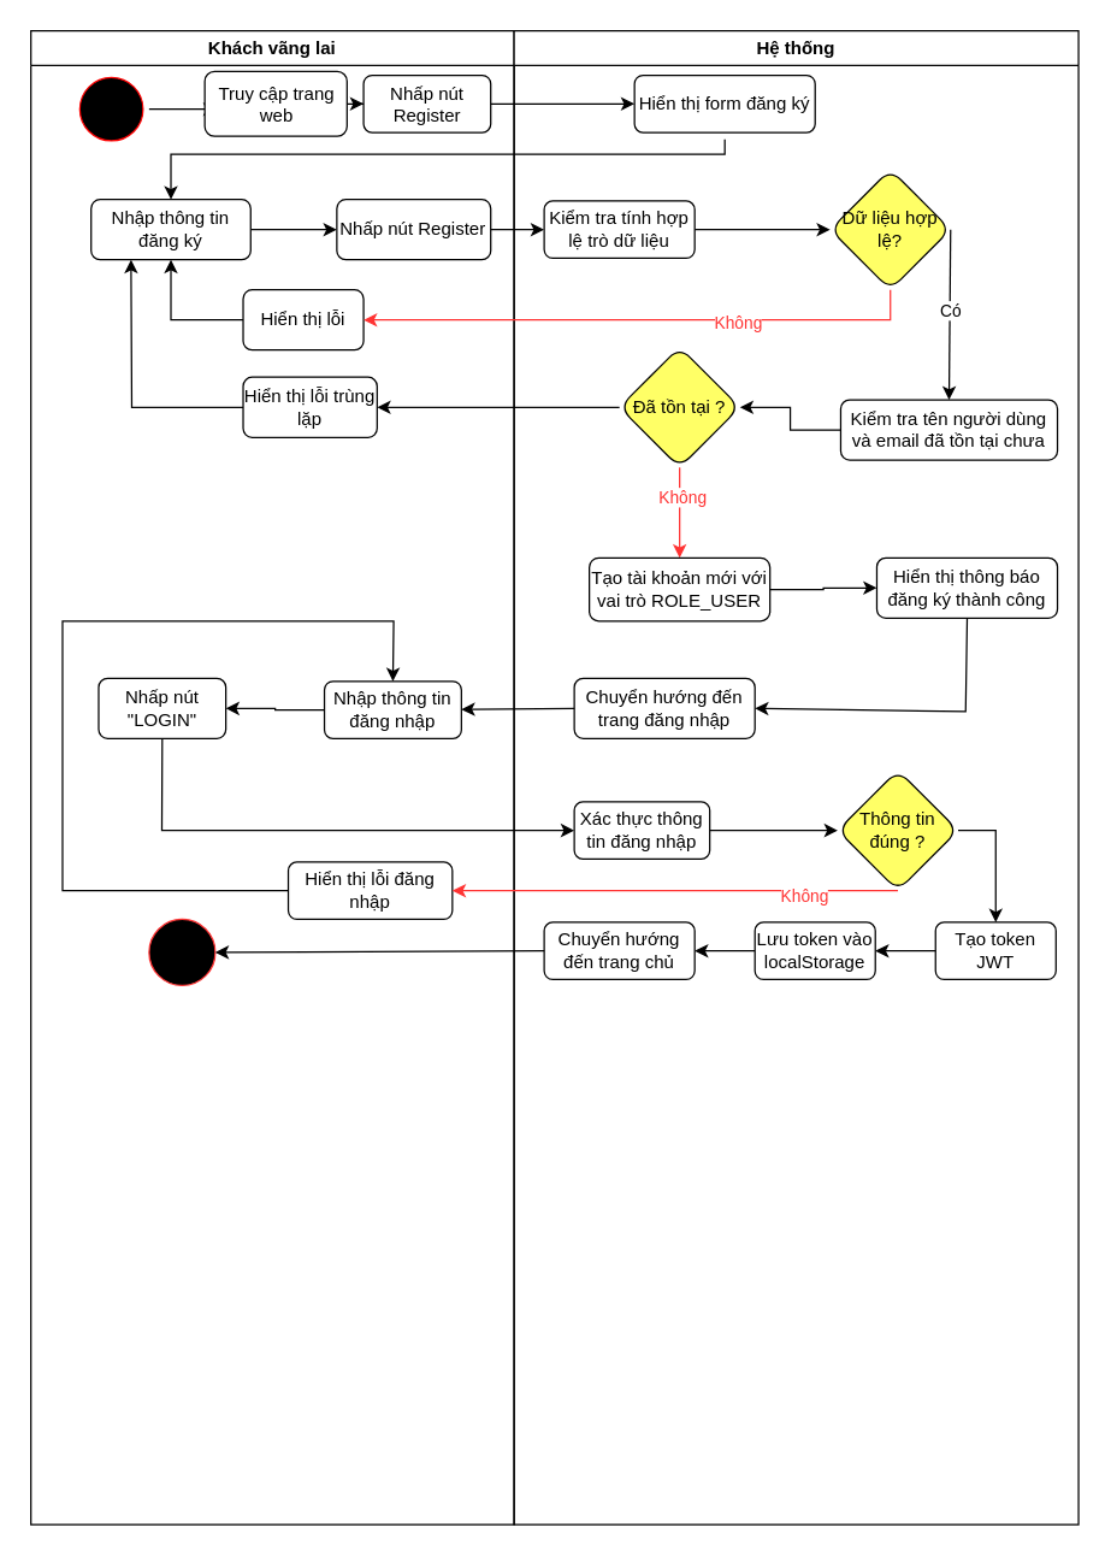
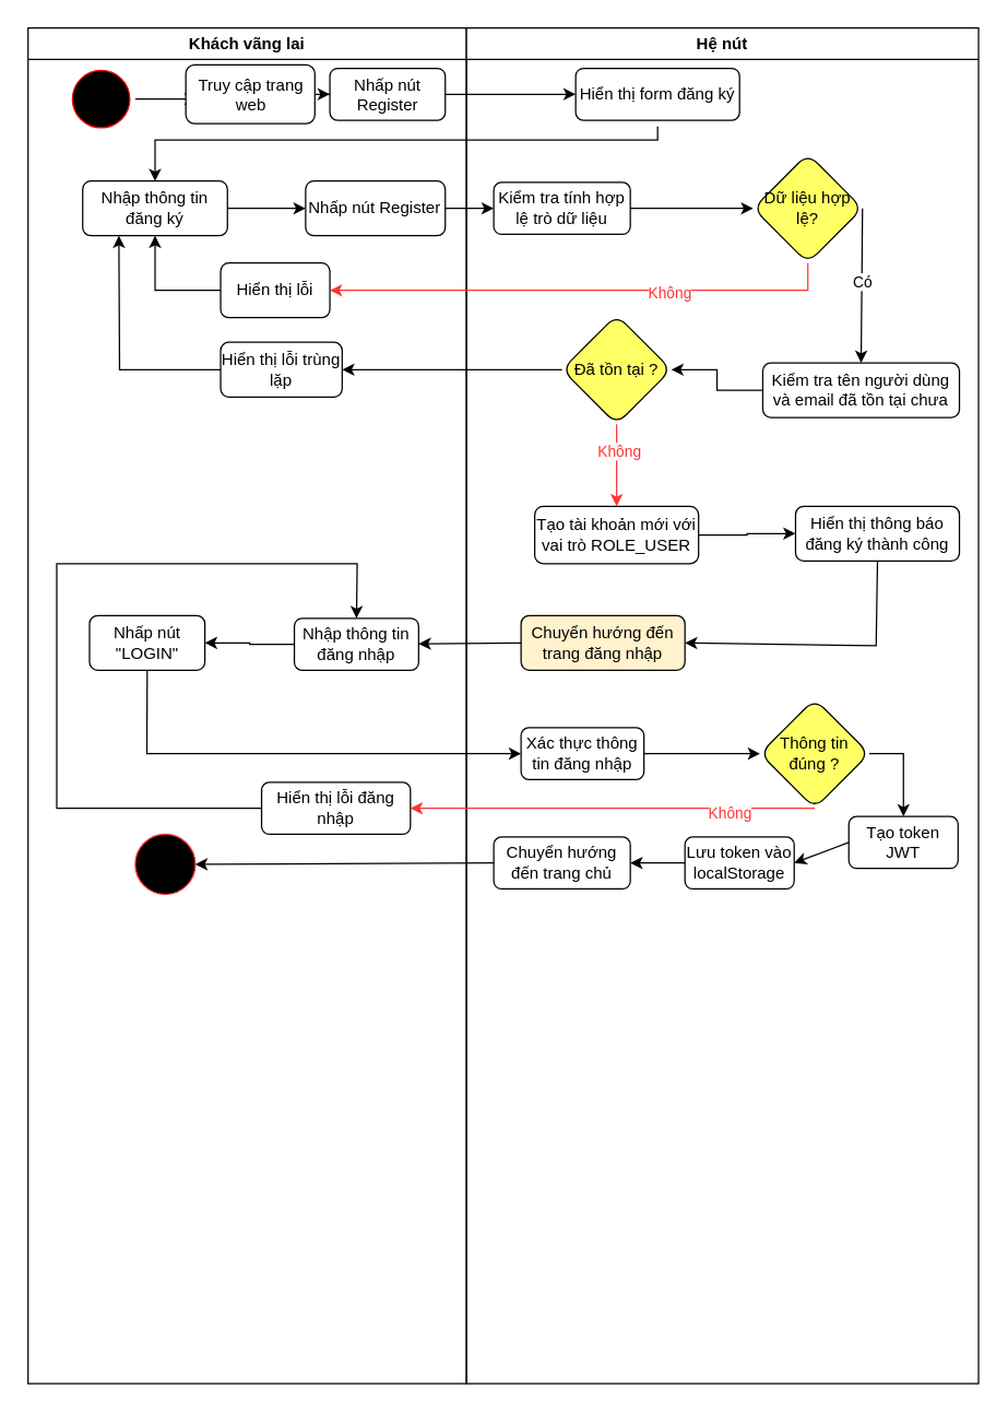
- <mxCell id="21" value="Hệ thống" style="swimlane;whiteSpace=wrap;fontColor=#000000;" vertex="1" parent="1"><mxGeometry x="341" y="20" width="375" height="992" as="geometry" /></mxCell>
+ <mxCell id="21" value="Hệ nút" style="swimlane;whiteSpace=wrap;fontColor=#000000;" vertex="1" parent="1"><mxGeometry x="341" y="20" width="375" height="992" as="geometry" /></mxCell>
- <mxCell id="36" value="Chuyển hướng đến trang đăng nhập" style="rounded=1;whiteSpace=wrap;html=1;" vertex="1" parent="21"><mxGeometry x="40" y="430" width="120" height="40" as="geometry" /></mxCell>
+ <mxCell id="36" value="Chuyển hướng đến trang đăng nhập" style="rounded=1;whiteSpace=wrap;html=1;fillColor=#fff2cc;" vertex="1" parent="21"><mxGeometry x="40" y="430" width="120" height="40" as="geometry" /></mxCell>
- <mxCell id="41" value="Tạo token JWT" style="rounded=1;whiteSpace=wrap;html=1;" vertex="1" parent="21"><mxGeometry x="280" y="592" width="80" height="38" as="geometry" /></mxCell>
+ <mxCell id="41" value="Tạo token JWT" style="rounded=1;whiteSpace=wrap;html=1;" vertex="1" parent="21"><mxGeometry x="280" y="577" width="80" height="38" as="geometry" /></mxCell>
